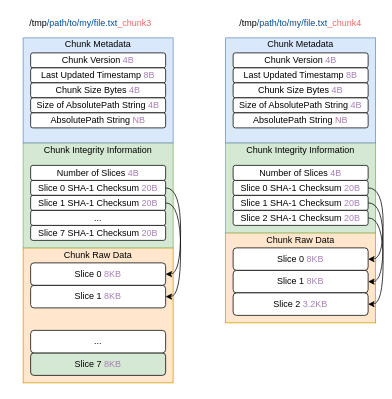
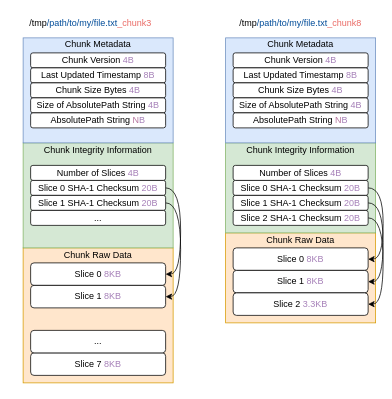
- <mxCell id="37" value="/tmp&lt;font color=&quot;#004c99&quot;&gt;/path/to/my/file.txt&lt;/font&gt;&lt;font color=&quot;#ea6b66&quot;&gt;_chunk4&lt;br&gt;&lt;/font&gt;" style="text;html=1;strokeColor=none;fillColor=none;align=center;verticalAlign=middle;whiteSpace=wrap;rounded=0;" parent="1" vertex="1"><mxGeometry x="300" y="20" width="200" height="20" as="geometry" /></mxCell>
+ <mxCell id="37" value="/tmp&lt;font color=&quot;#004c99&quot;&gt;/path/to/my/file.txt&lt;/font&gt;&lt;font color=&quot;#ea6b66&quot;&gt;_chunk8&lt;br&gt;&lt;/font&gt;" style="text;html=1;strokeColor=none;fillColor=none;align=center;verticalAlign=middle;whiteSpace=wrap;rounded=0;" parent="1" vertex="1"><mxGeometry x="300" y="20" width="200" height="20" as="geometry" /></mxCell>
- <mxCell id="16" value="Slice 7 SHA-1 Checksum&amp;nbsp;&lt;span style=&quot;color: rgb(166 , 128 , 184)&quot;&gt;20B&lt;/span&gt;" style="rounded=1;whiteSpace=wrap;html=1;" parent="1" vertex="1"><mxGeometry x="40" y="300" width="180" height="20" as="geometry" /></mxCell>
- <mxCell id="30" value="Slice 2&amp;nbsp;&lt;span style=&quot;color: rgb(166 , 128 , 184)&quot;&gt;3.2KB&lt;/span&gt;" style="rounded=1;whiteSpace=wrap;html=1;" parent="1" vertex="1"><mxGeometry x="310" y="390" width="180" height="30" as="geometry" /></mxCell>
+ <mxCell id="30" value="Slice 2&amp;nbsp;&lt;span style=&quot;color: rgb(166 , 128 , 184)&quot;&gt;3.3KB&lt;/span&gt;" style="rounded=1;whiteSpace=wrap;html=1;" parent="1" vertex="1"><mxGeometry x="310" y="390" width="180" height="30" as="geometry" /></mxCell>
- <mxCell id="10" value="Slice 7 &lt;font color=&quot;#a680b8&quot;&gt;8KB&lt;/font&gt;" style="rounded=1;whiteSpace=wrap;html=1;fillColor=#d5e8d4;" parent="1" vertex="1"><mxGeometry x="40" y="470" width="180" height="30" as="geometry" /></mxCell>
+ <mxCell id="10" value="Slice 7 &lt;font color=&quot;#a680b8&quot;&gt;8KB&lt;/font&gt;" style="rounded=1;whiteSpace=wrap;html=1;" parent="1" vertex="1"><mxGeometry x="40" y="470" width="180" height="30" as="geometry" /></mxCell>
